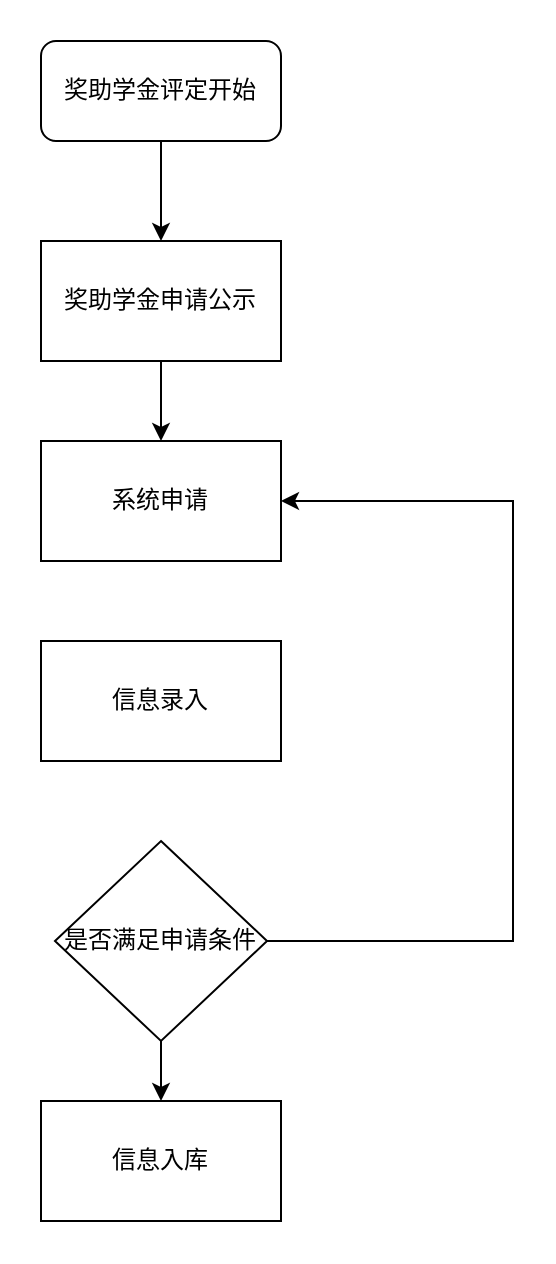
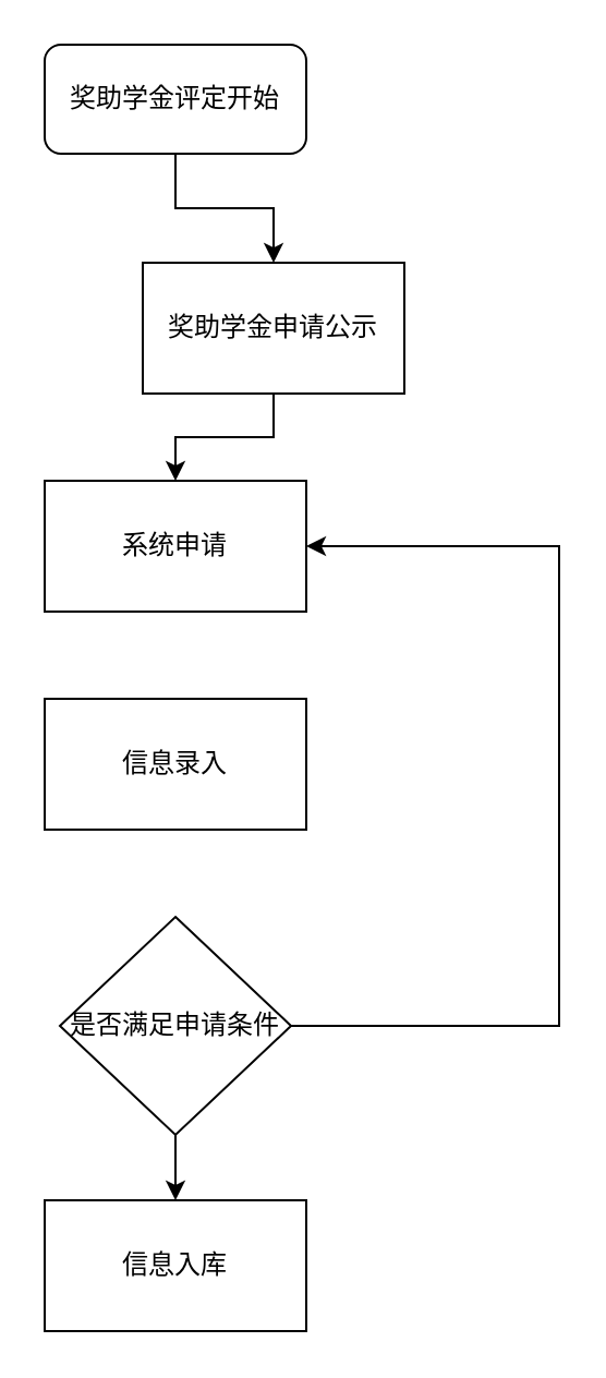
- <mxCell id="5" value="奖助学金申请公示" style="rounded=0;whiteSpace=wrap;html=1;" vertex="1" parent="1"><mxGeometry x="20" y="120" width="120" height="60" as="geometry" /></mxCell>
+ <mxCell id="5" value="奖助学金申请公示" style="rounded=0;whiteSpace=wrap;html=1;" vertex="1" parent="1"><mxGeometry x="65" y="120" width="120" height="60" as="geometry" /></mxCell>
